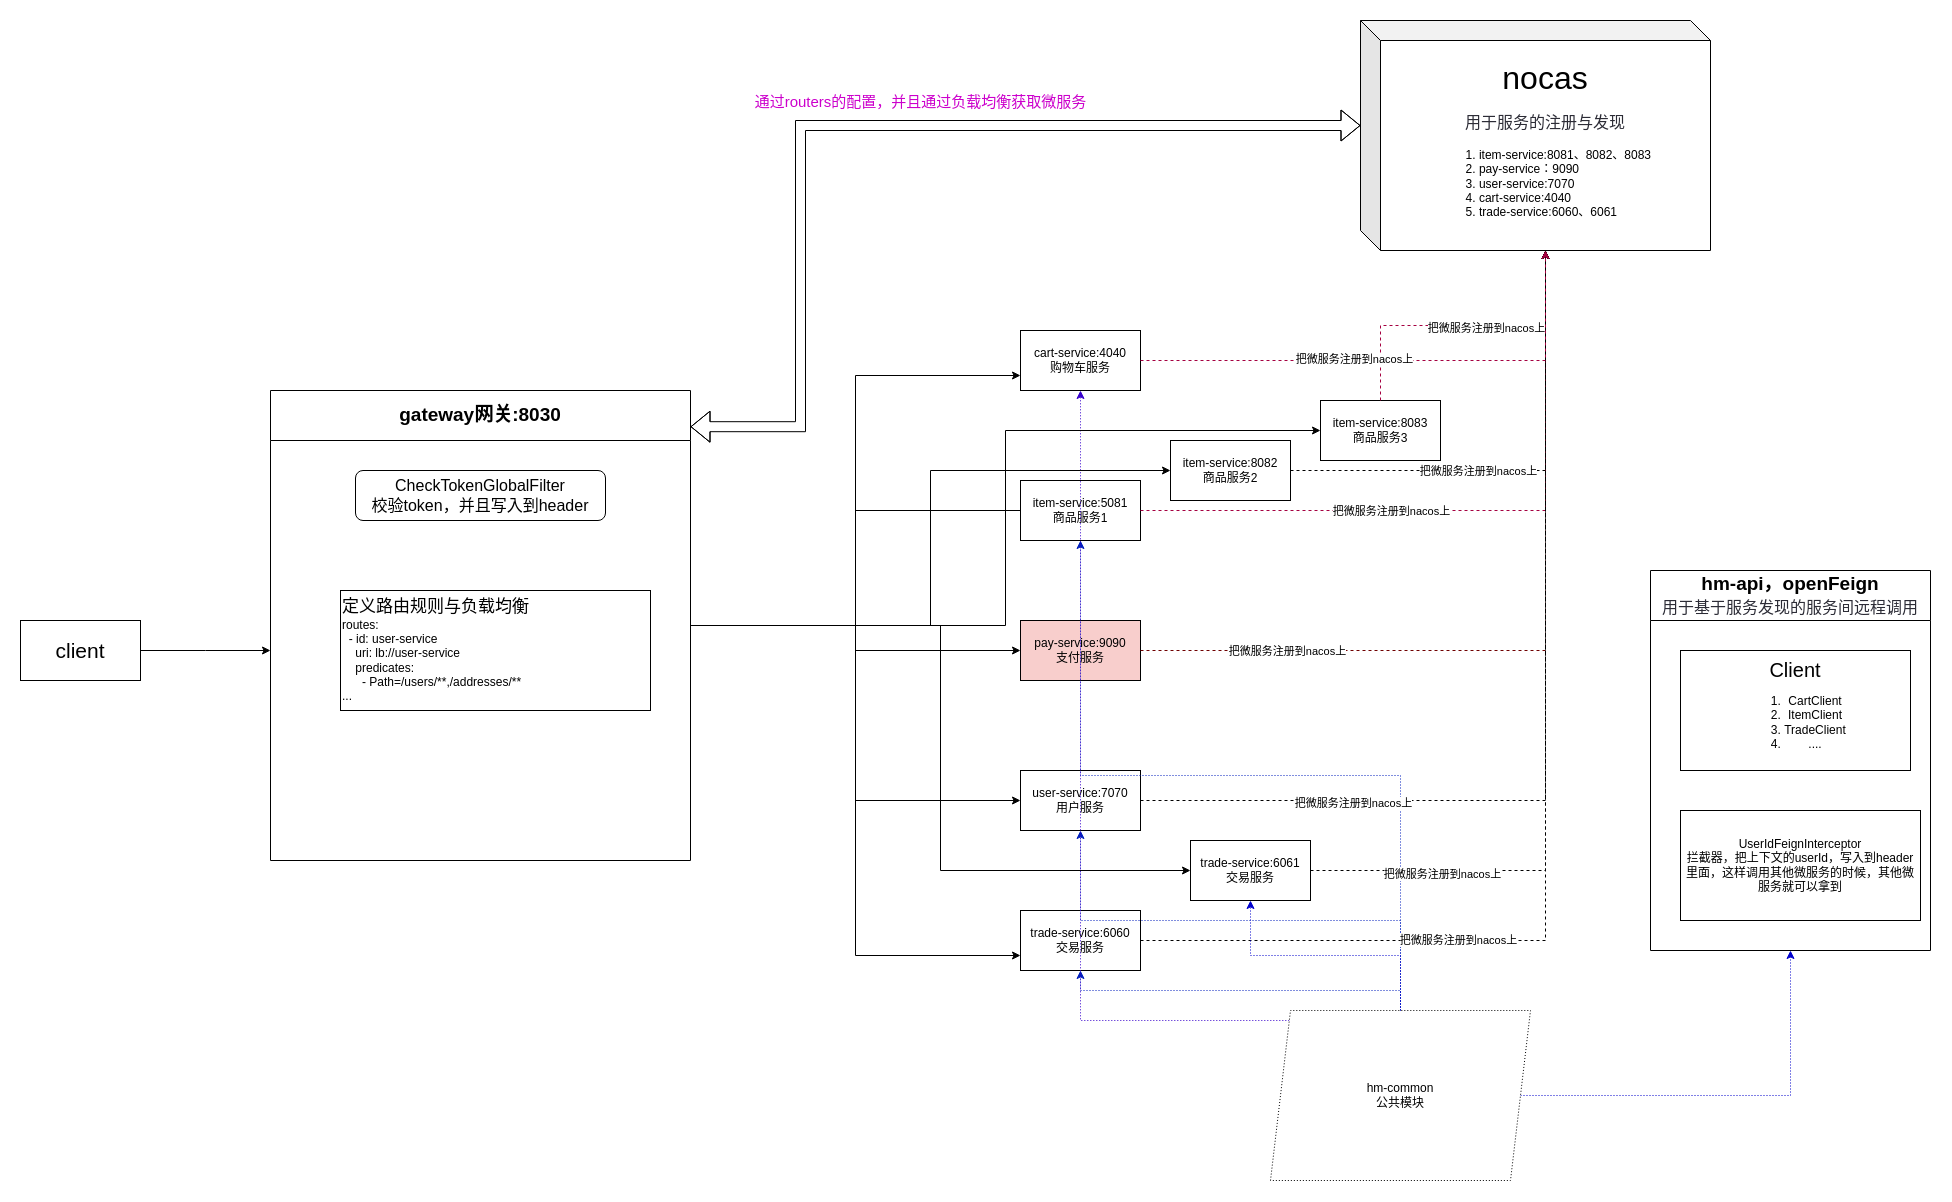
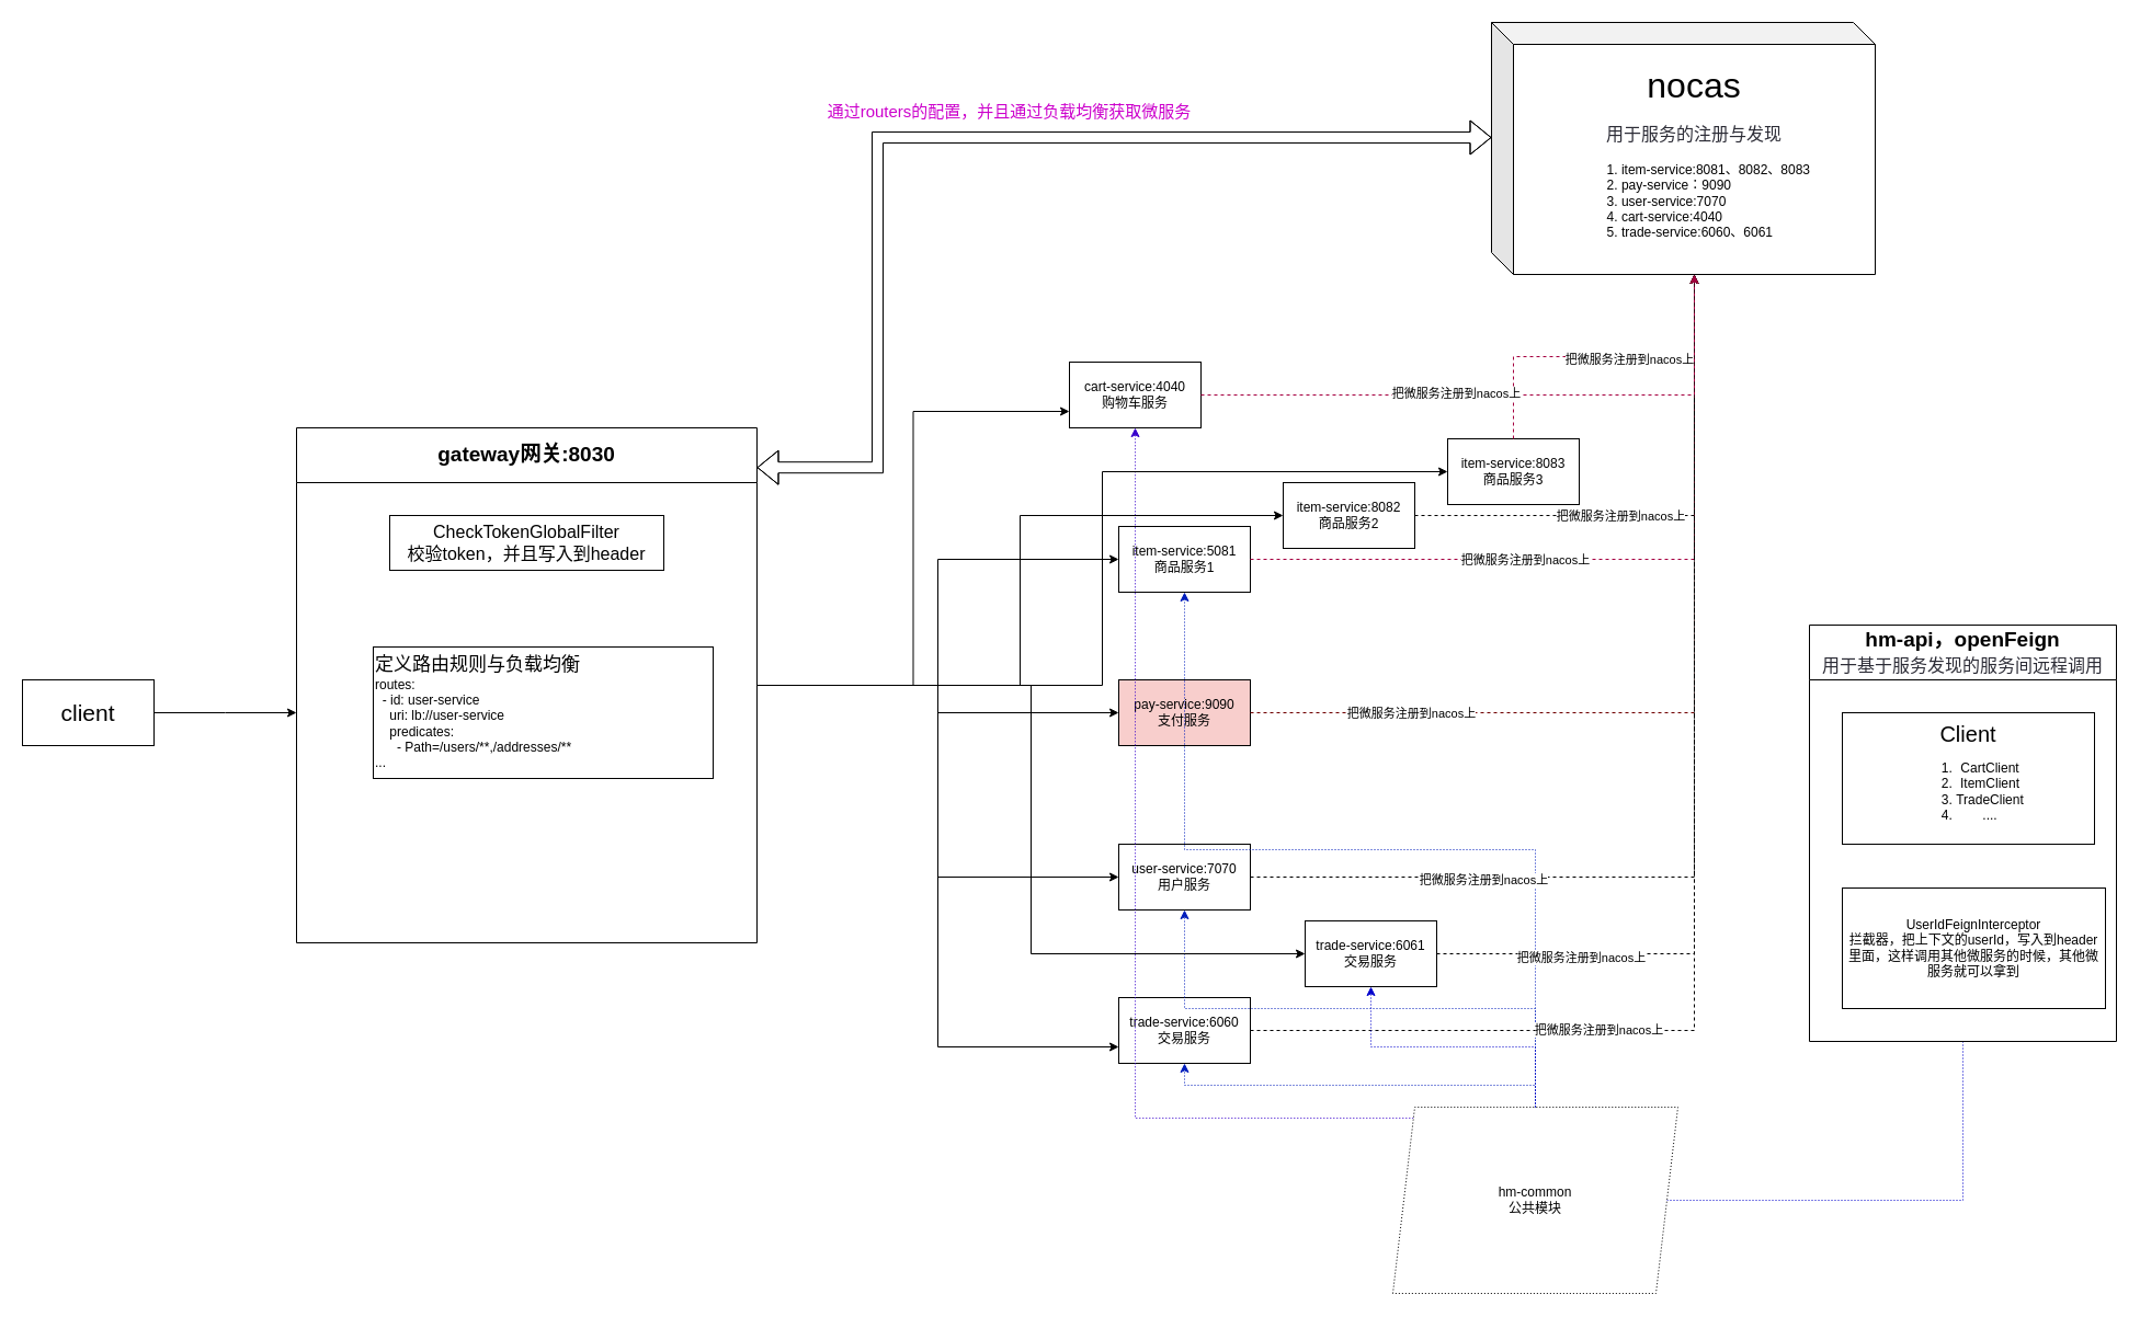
- <mxCell id="4" value="cart-service:4040&lt;div&gt;购物车服务&lt;/div&gt;" style="rounded=0;whiteSpace=wrap;html=1;" vertex="1" parent="1"><mxGeometry x="1020" y="330" width="120" height="60" as="geometry" /></mxCell>
+ <mxCell id="4" value="cart-service:4040&lt;div&gt;购物车服务&lt;/div&gt;" style="rounded=0;whiteSpace=wrap;html=1;" vertex="1" parent="1"><mxGeometry x="975" y="330" width="120" height="60" as="geometry" /></mxCell>
- <mxCell id="50" value="&lt;font style=&quot;font-size: 16px;&quot;&gt;CheckTokenGlobalFilter&lt;/font&gt;&lt;div&gt;&lt;span style=&quot;font-size: 16px;&quot;&gt;校验token，并且写入到header&lt;/span&gt;&lt;/div&gt;" style="whiteSpace=wrap;html=1;rounded=1;" vertex="1" parent="49"><mxGeometry x="85" y="80" width="250" height="50" as="geometry" /></mxCell>
+ <mxCell id="50" value="&lt;font style=&quot;font-size: 16px;&quot;&gt;CheckTokenGlobalFilter&lt;/font&gt;&lt;div&gt;&lt;span style=&quot;font-size: 16px;&quot;&gt;校验token，并且写入到header&lt;/span&gt;&lt;/div&gt;" style="whiteSpace=wrap;html=1;" vertex="1" parent="49"><mxGeometry x="85" y="80" width="250" height="50" as="geometry" /></mxCell>
- <mxCell id="41" style="edgeStyle=orthogonalEdgeStyle;rounded=0;orthogonalLoop=1;jettySize=auto;html=1;elbow=vertical;endArrow=none;" edge="1" parent="1" source="49" target="5"><mxGeometry relative="1" as="geometry" /></mxCell>
+ <mxCell id="41" style="edgeStyle=orthogonalEdgeStyle;rounded=0;orthogonalLoop=1;jettySize=auto;html=1;elbow=vertical;" edge="1" parent="1" source="49" target="5"><mxGeometry relative="1" as="geometry" /></mxCell>
- <mxCell id="9" style="edgeStyle=orthogonalEdgeStyle;rounded=0;orthogonalLoop=1;jettySize=auto;html=1;entryX=0.5;entryY=1;entryDx=0;entryDy=0;dashed=1;dashPattern=1 2;strokeColor=#0000CC;" edge="1" parent="1" source="14" target="15"><mxGeometry relative="1" as="geometry" /></mxCell>
+ <mxCell id="9" style="edgeStyle=orthogonalEdgeStyle;rounded=0;orthogonalLoop=1;jettySize=auto;html=1;entryX=0.5;entryY=1;entryDx=0;entryDy=0;dashed=1;dashPattern=1 2;strokeColor=#0000CC;endArrow=none;" edge="1" parent="1" source="14" target="15"><mxGeometry relative="1" as="geometry" /></mxCell>
